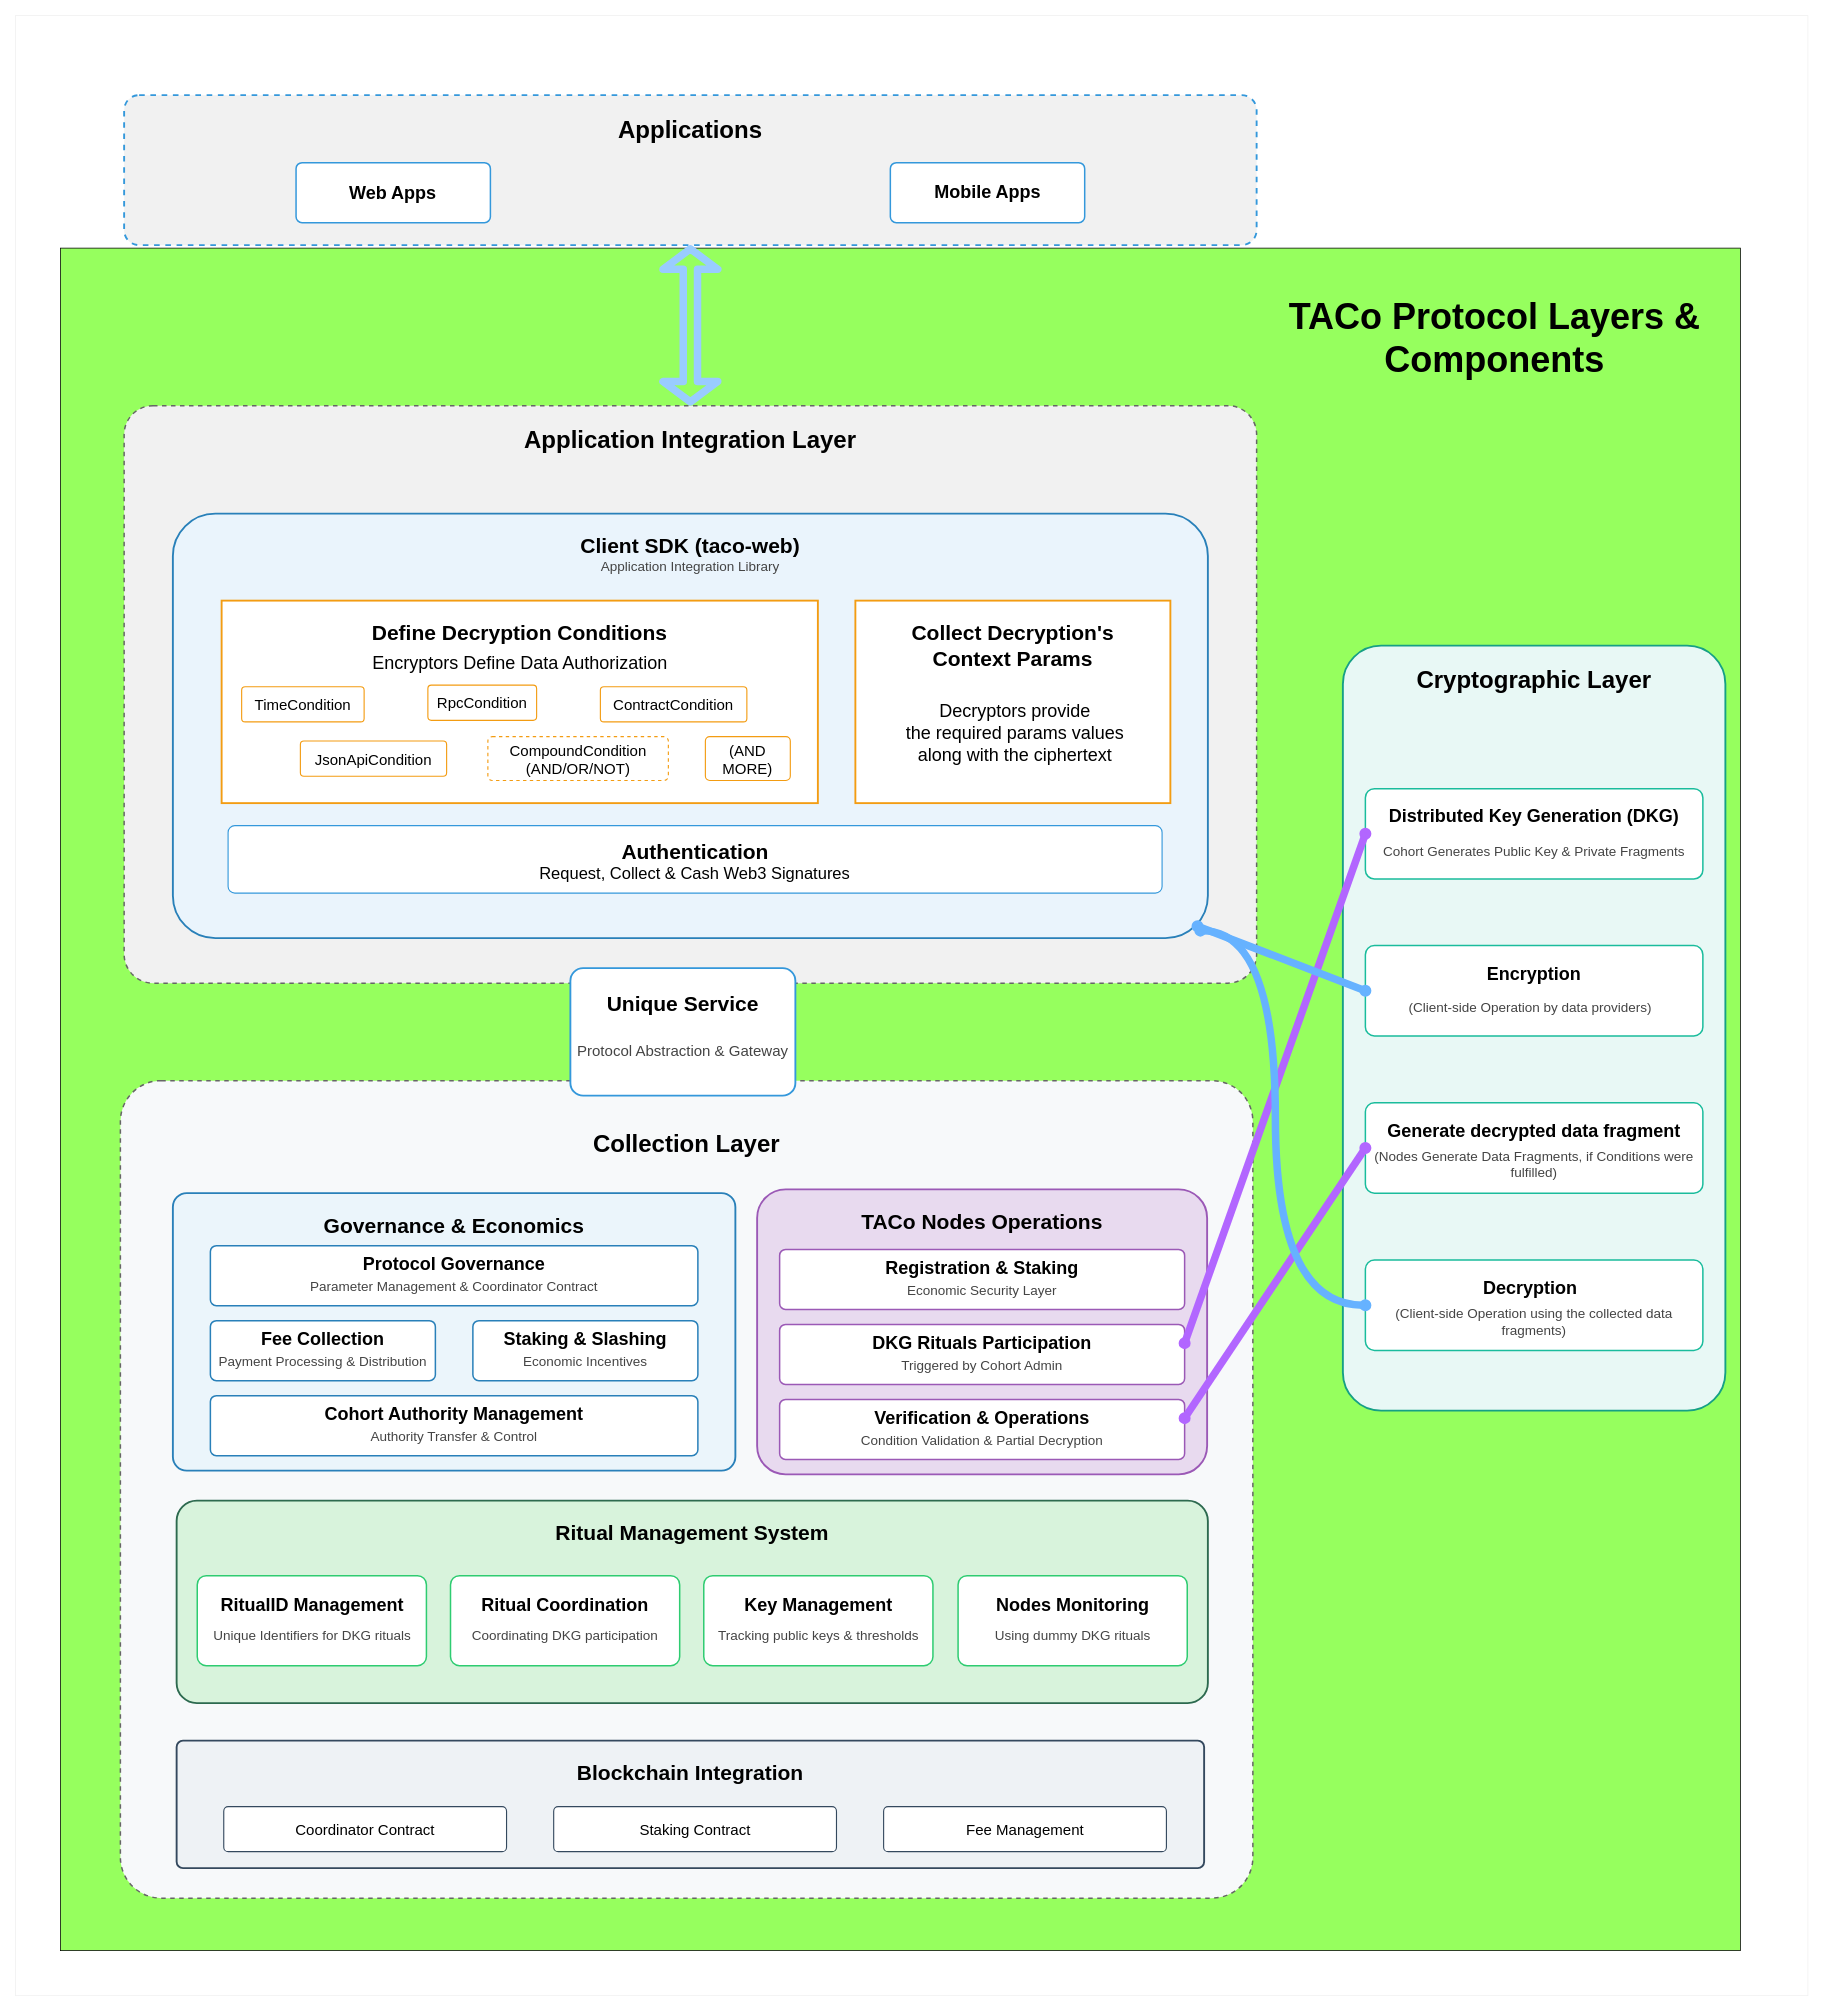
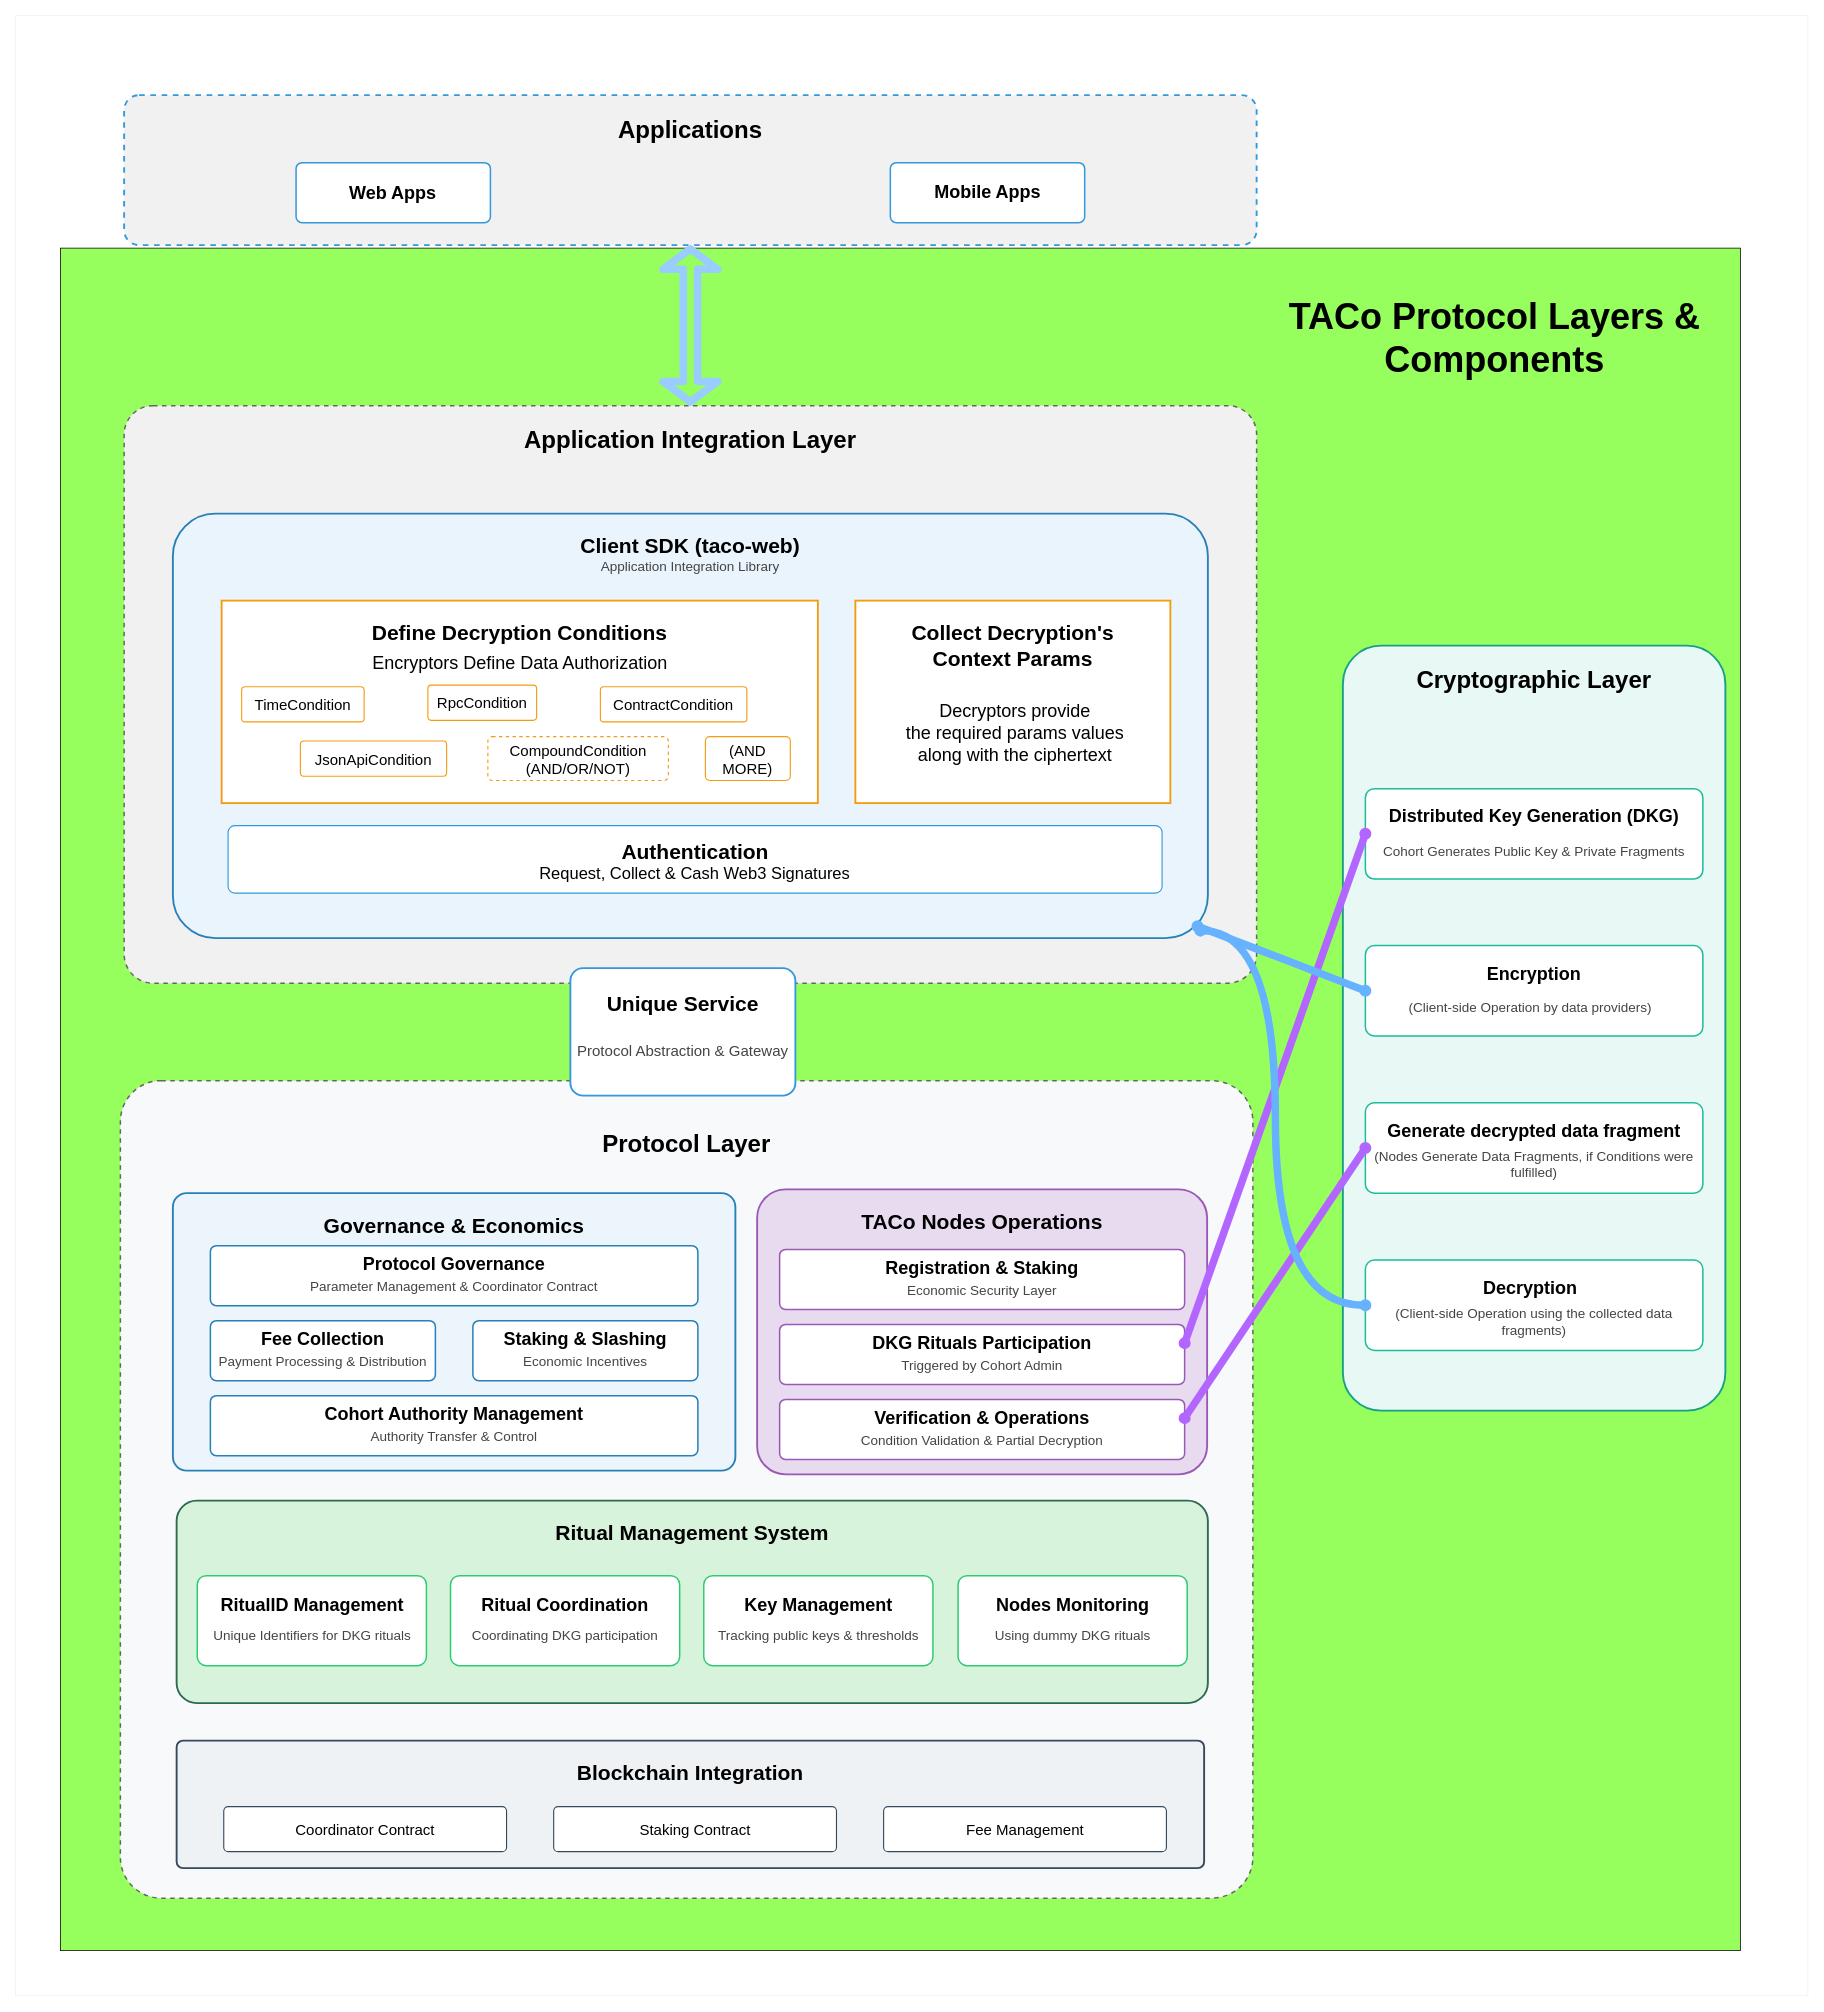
- <mxCell id="8" value="&lt;br&gt;Collection Layer" style="rounded=1;whiteSpace=wrap;html=1;fillColor=#f7f9fa;strokeColor=#666666;strokeWidth=2;dashed=1;arcSize=5;fontSize=32;fontStyle=1;align=center;verticalAlign=top;spacingTop=20;fontColor=#000000;" parent="1" vertex="1"><mxGeometry x="160" y="1440" width="1510" height="1090" as="geometry" /></mxCell>
+ <mxCell id="8" value="&lt;br&gt;Protocol Layer" style="rounded=1;whiteSpace=wrap;html=1;fillColor=#f7f9fa;strokeColor=#666666;strokeWidth=2;dashed=1;arcSize=5;fontSize=32;fontStyle=1;align=center;verticalAlign=top;spacingTop=20;fontColor=#000000;" parent="1" vertex="1"><mxGeometry x="160" y="1440" width="1510" height="1090" as="geometry" /></mxCell>
